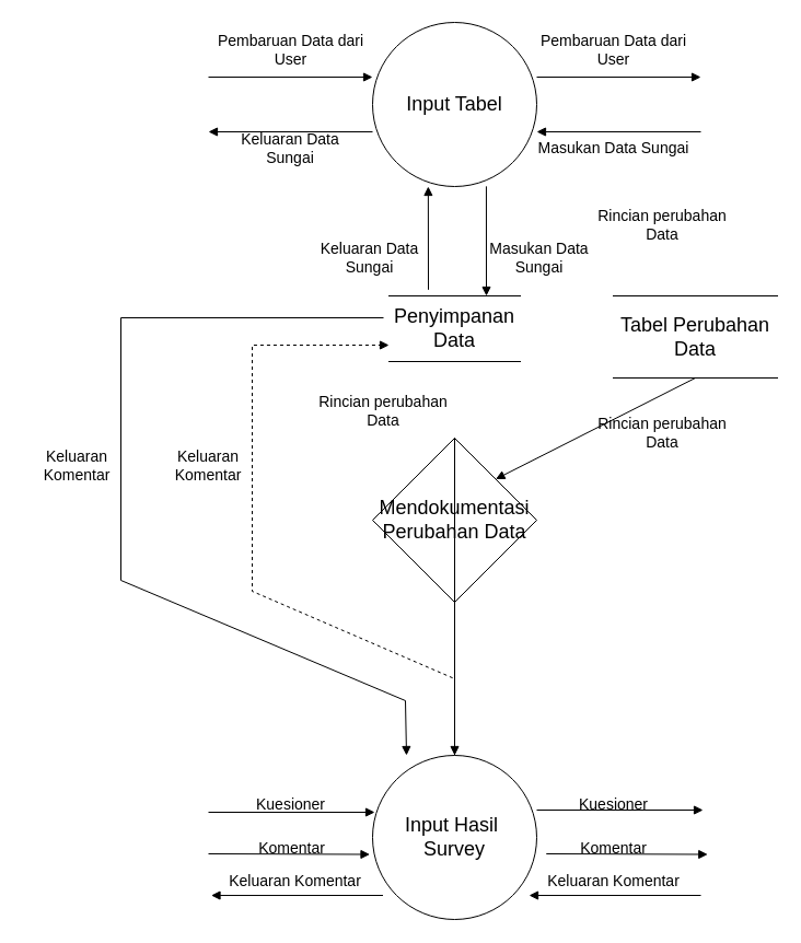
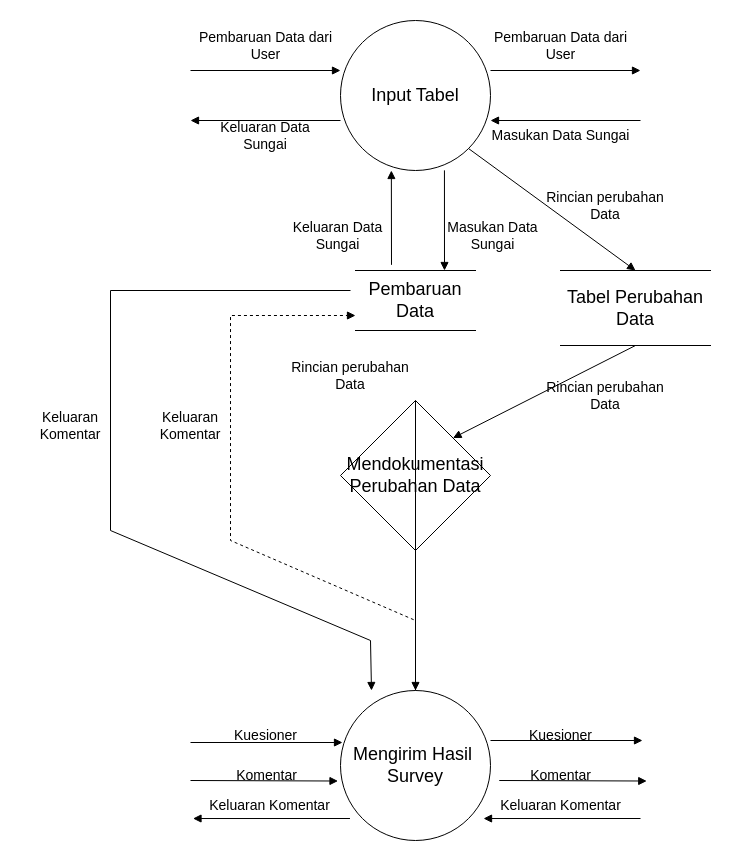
+ <mxCell id="13" value="" style="endArrow=block;html=1;rounded=0;exitX=1;exitY=1;exitDx=0;exitDy=0;entryX=0.5;entryY=0;entryDx=0;entryDy=0;endFill=1;" parent="1" source="2" target="12" edge="1"><mxGeometry width="50" height="50" relative="1" as="geometry"><mxPoint x="425" y="180" as="sourcePoint" /><mxPoint x="425" y="280" as="targetPoint" /></mxGeometry></mxCell>
- <mxCell id="3" value="&lt;font style=&quot;font-size: 18px;&quot;&gt;Penyimpanan&lt;/font&gt;&lt;div&gt;&lt;font style=&quot;font-size: 18px;&quot;&gt;Data&lt;/font&gt;&lt;/div&gt;" style="shape=partialRectangle;whiteSpace=wrap;html=1;left=0;right=0;fillColor=none;" parent="1" vertex="1"><mxGeometry x="355" y="270" width="120" height="60" as="geometry" /></mxCell>
+ <mxCell id="3" value="&lt;font style=&quot;font-size: 18px;&quot;&gt;Pembaruan&lt;/font&gt;&lt;div&gt;&lt;font style=&quot;font-size: 18px;&quot;&gt;Data&lt;/font&gt;&lt;/div&gt;" style="shape=partialRectangle;whiteSpace=wrap;html=1;left=0;right=0;fillColor=none;" parent="1" vertex="1"><mxGeometry x="355" y="270" width="120" height="60" as="geometry" /></mxCell>
- <mxCell id="19" value="&lt;font style=&quot;font-size: 18px;&quot;&gt;Input Hasil&amp;nbsp; Survey&lt;/font&gt;" style="ellipse;whiteSpace=wrap;html=1;aspect=fixed;" parent="1" vertex="1"><mxGeometry x="340" y="690" width="150" height="150" as="geometry" /></mxCell>
+ <mxCell id="19" value="&lt;font style=&quot;font-size: 18px;&quot;&gt;Mengirim Hasil&amp;nbsp; Survey&lt;/font&gt;" style="ellipse;whiteSpace=wrap;html=1;aspect=fixed;" parent="1" vertex="1"><mxGeometry x="340" y="690" width="150" height="150" as="geometry" /></mxCell>
